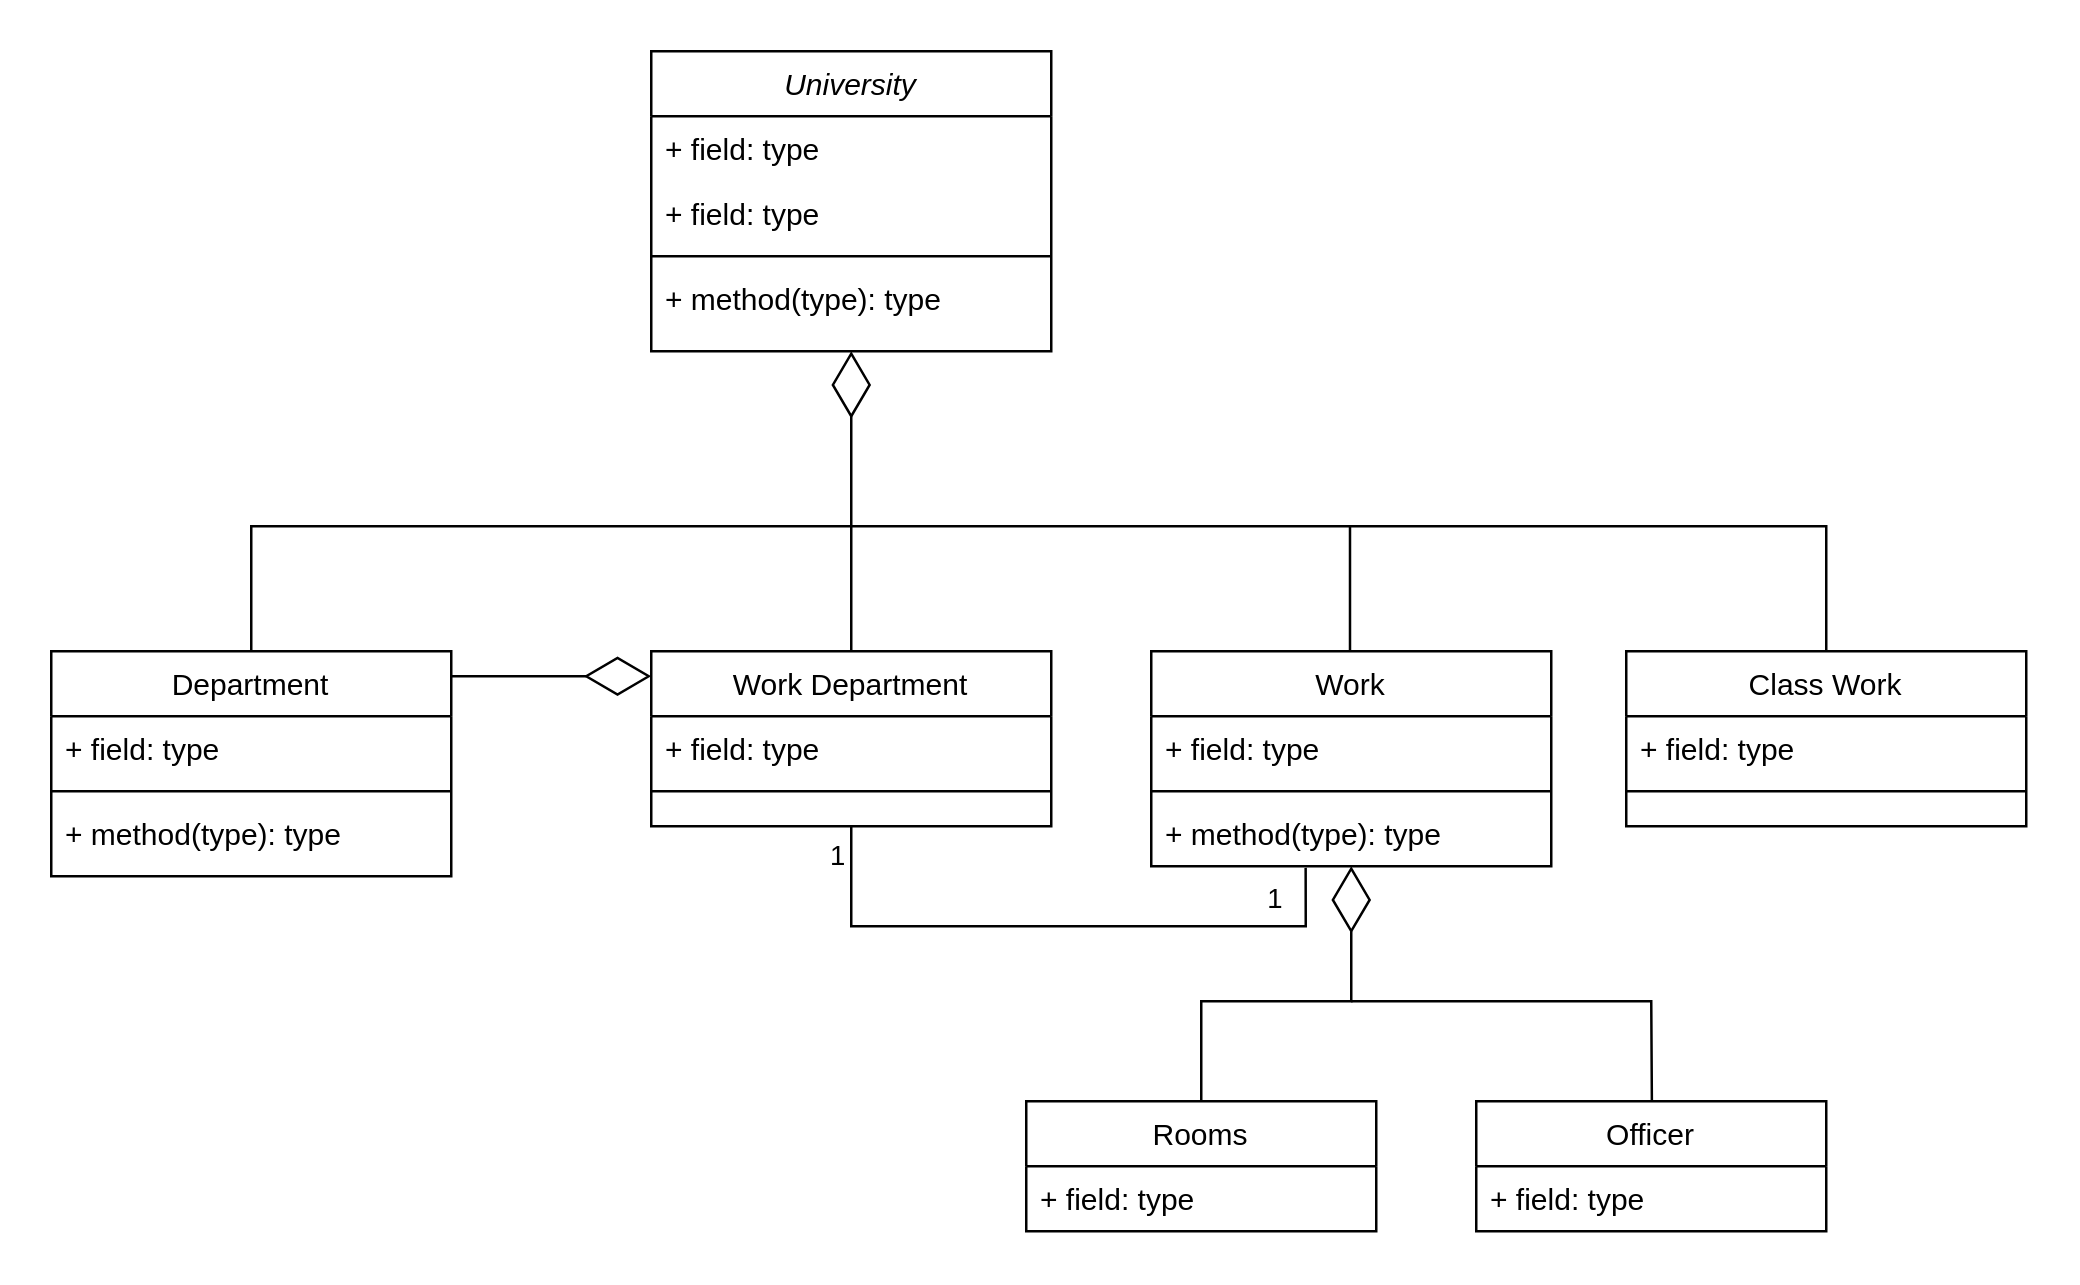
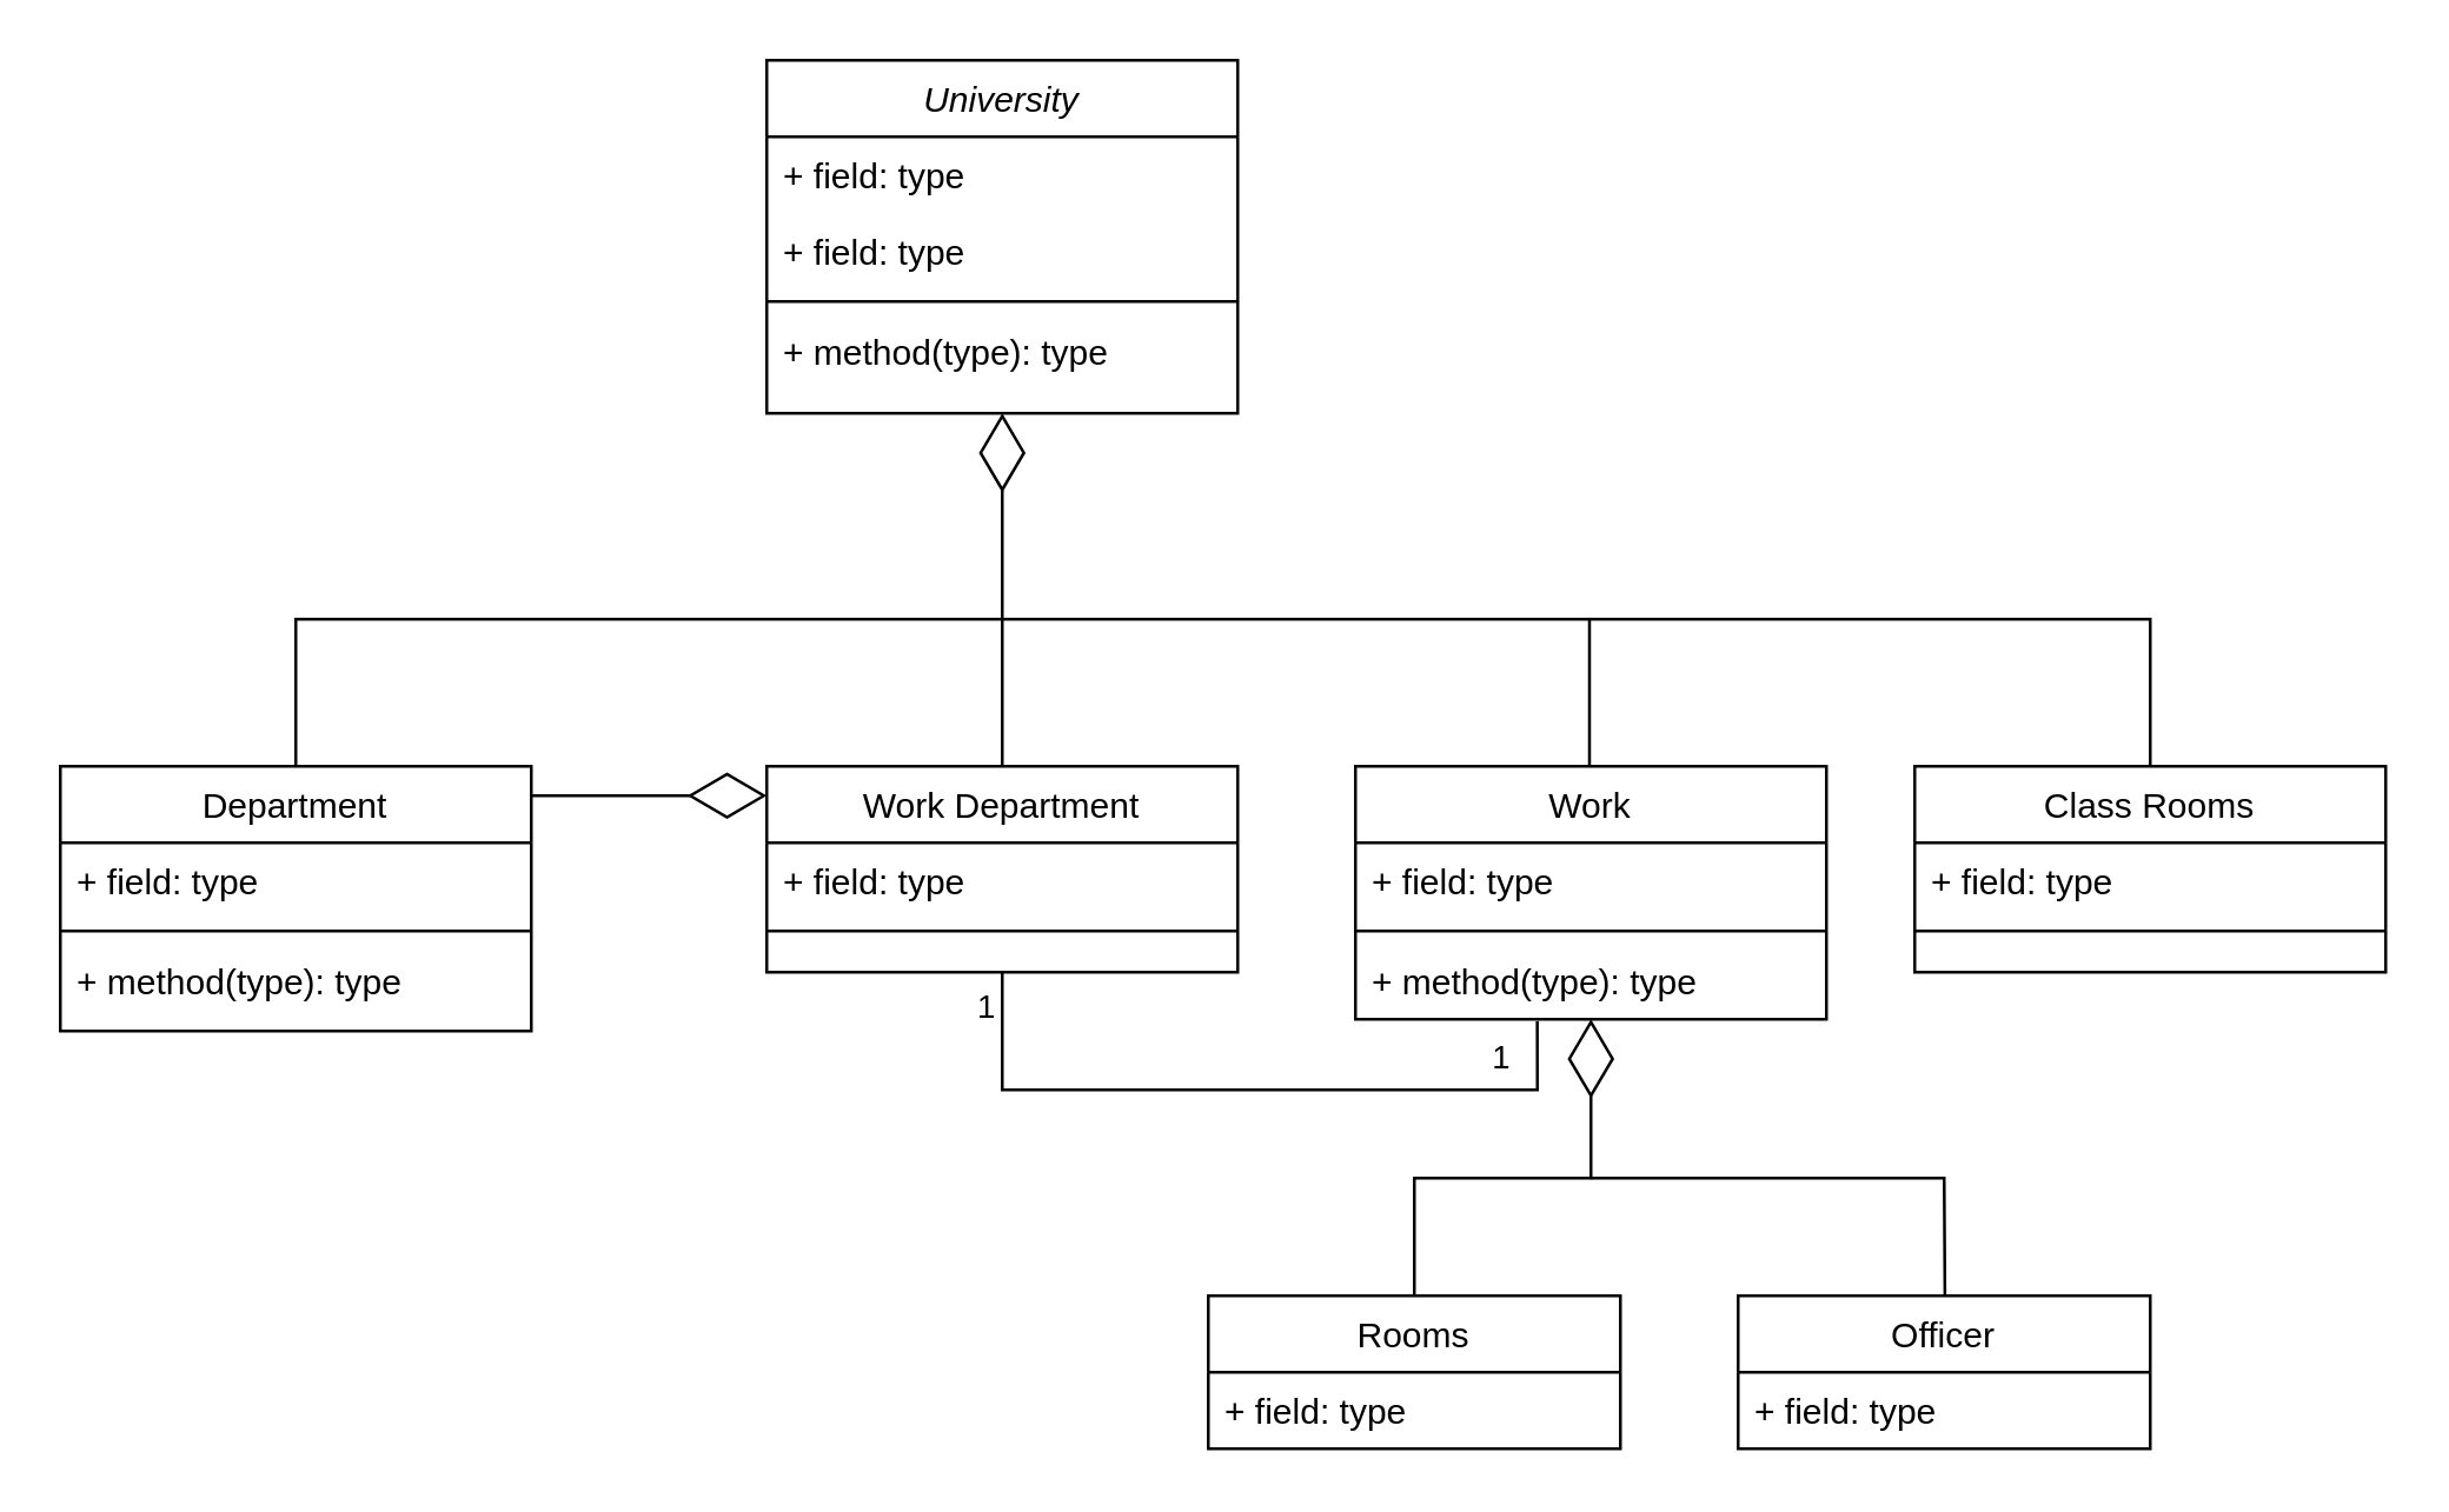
- <mxCell id="32" value="Class Work" style="swimlane;fontStyle=0;align=center;verticalAlign=top;childLayout=stackLayout;horizontal=1;startSize=26;horizontalStack=0;resizeParent=1;resizeLast=0;collapsible=1;marginBottom=0;rounded=0;shadow=0;strokeWidth=1;" vertex="1" parent="1"><mxGeometry x="650" y="260" width="160" height="70" as="geometry"><mxRectangle x="340" y="380" width="170" height="26" as="alternateBounds" /></mxGeometry></mxCell>
+ <mxCell id="32" value="Class Rooms" style="swimlane;fontStyle=0;align=center;verticalAlign=top;childLayout=stackLayout;horizontal=1;startSize=26;horizontalStack=0;resizeParent=1;resizeLast=0;collapsible=1;marginBottom=0;rounded=0;shadow=0;strokeWidth=1;" vertex="1" parent="1"><mxGeometry x="650" y="260" width="160" height="70" as="geometry"><mxRectangle x="340" y="380" width="170" height="26" as="alternateBounds" /></mxGeometry></mxCell>
